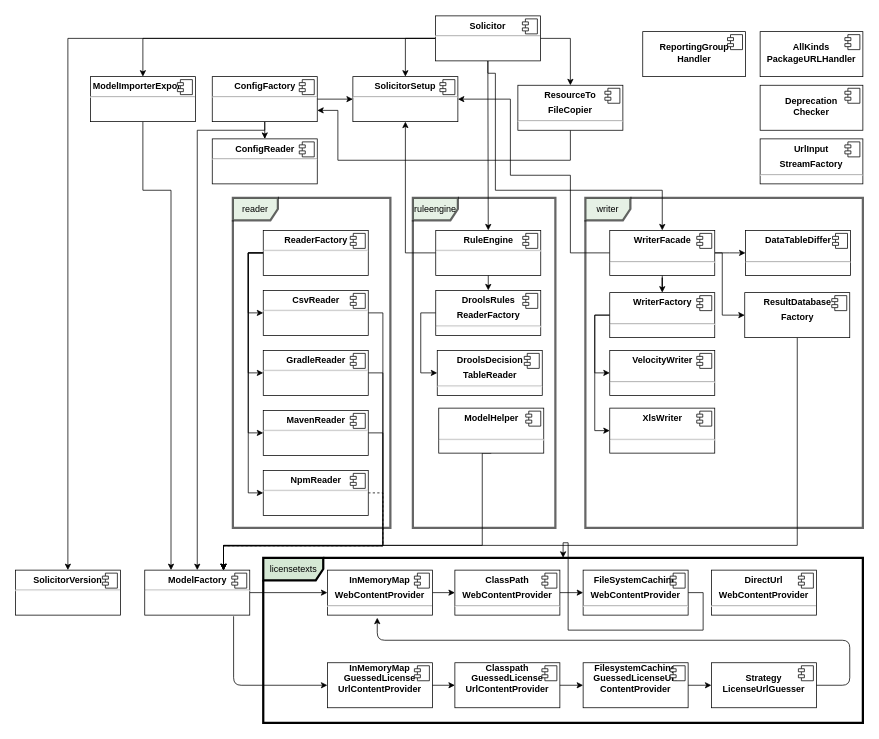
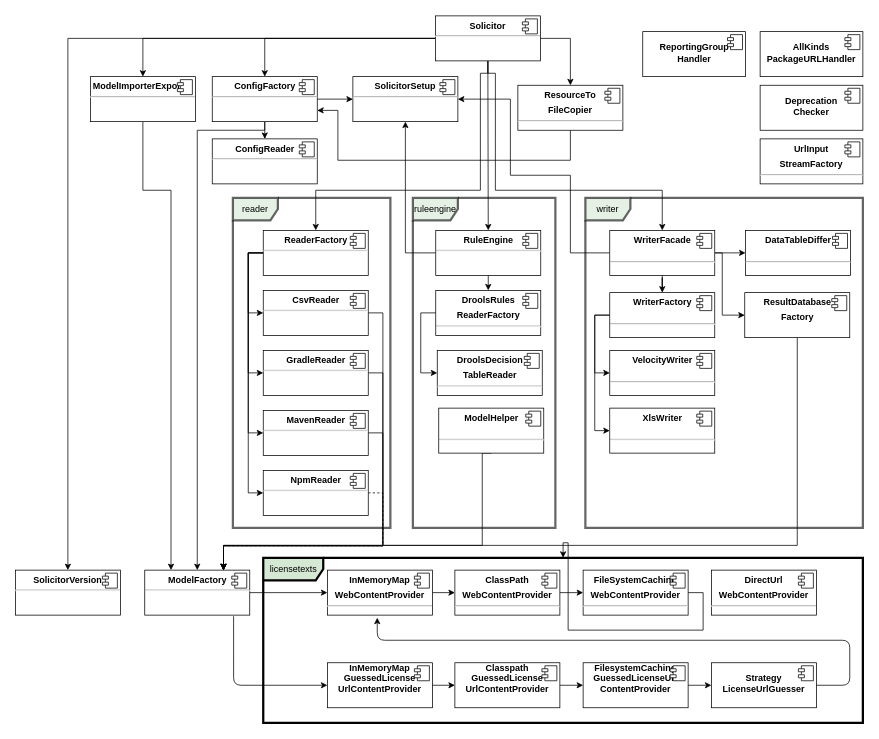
+ <mxCell id="10" style="edgeStyle=orthogonalEdgeStyle;rounded=0;orthogonalLoop=1;jettySize=auto;html=1;exitX=0;exitY=0.5;exitDx=0;exitDy=0;" parent="1" source="13" target="41" edge="1"><mxGeometry relative="1" as="geometry" /></mxCell>
- <mxCell id="11" style="edgeStyle=orthogonalEdgeStyle;rounded=0;orthogonalLoop=1;jettySize=auto;html=1;exitX=0;exitY=0.5;exitDx=0;exitDy=0;entryX=0.5;entryY=0;entryDx=0;entryDy=0;" parent="1" source="13" target="15" edge="1"><mxGeometry relative="1" as="geometry" /></mxCell>
+ <mxCell id="12" style="edgeStyle=orthogonalEdgeStyle;rounded=0;orthogonalLoop=1;jettySize=auto;html=1;exitX=0.5;exitY=1;exitDx=0;exitDy=0;entryX=0.5;entryY=0;entryDx=0;entryDy=0;" parent="1" source="13" target="50" edge="1"><mxGeometry relative="1" as="geometry"><Array as="points"><mxPoint x="640" y="97" /><mxPoint x="640" y="253" /><mxPoint x="421" y="253" /></Array></mxGeometry></mxCell>
